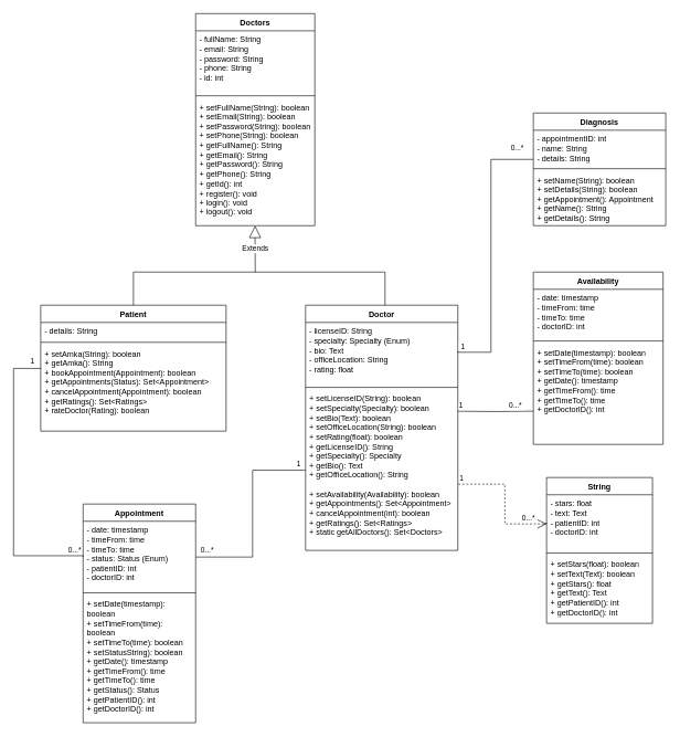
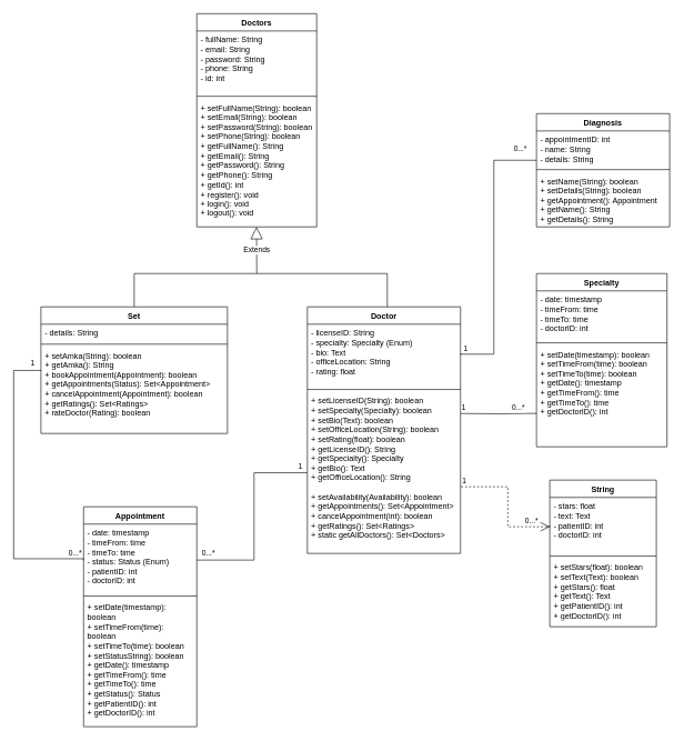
- <mxCell id="18" value="Availability" style="swimlane;fontStyle=1;align=center;verticalAlign=top;childLayout=stackLayout;horizontal=1;startSize=26;horizontalStack=0;resizeParent=1;resizeParentMax=0;resizeLast=0;collapsible=1;marginBottom=0;whiteSpace=wrap;html=1;" parent="1" vertex="1"><mxGeometry x="805" y="410" width="196" height="260" as="geometry" /></mxCell>
+ <mxCell id="18" value="Specialty" style="swimlane;fontStyle=1;align=center;verticalAlign=top;childLayout=stackLayout;horizontal=1;startSize=26;horizontalStack=0;resizeParent=1;resizeParentMax=0;resizeLast=0;collapsible=1;marginBottom=0;whiteSpace=wrap;html=1;" parent="1" vertex="1"><mxGeometry x="805" y="410" width="196" height="260" as="geometry" /></mxCell>
- <mxCell id="10" value="Patient" style="swimlane;fontStyle=1;align=center;verticalAlign=top;childLayout=stackLayout;horizontal=1;startSize=26;horizontalStack=0;resizeParent=1;resizeParentMax=0;resizeLast=0;collapsible=1;marginBottom=0;whiteSpace=wrap;html=1;" parent="1" vertex="1"><mxGeometry x="61" y="460" width="280" height="190" as="geometry" /></mxCell>
+ <mxCell id="10" value="Set" style="swimlane;fontStyle=1;align=center;verticalAlign=top;childLayout=stackLayout;horizontal=1;startSize=26;horizontalStack=0;resizeParent=1;resizeParentMax=0;resizeLast=0;collapsible=1;marginBottom=0;whiteSpace=wrap;html=1;" parent="1" vertex="1"><mxGeometry x="61" y="460" width="280" height="190" as="geometry" /></mxCell>
